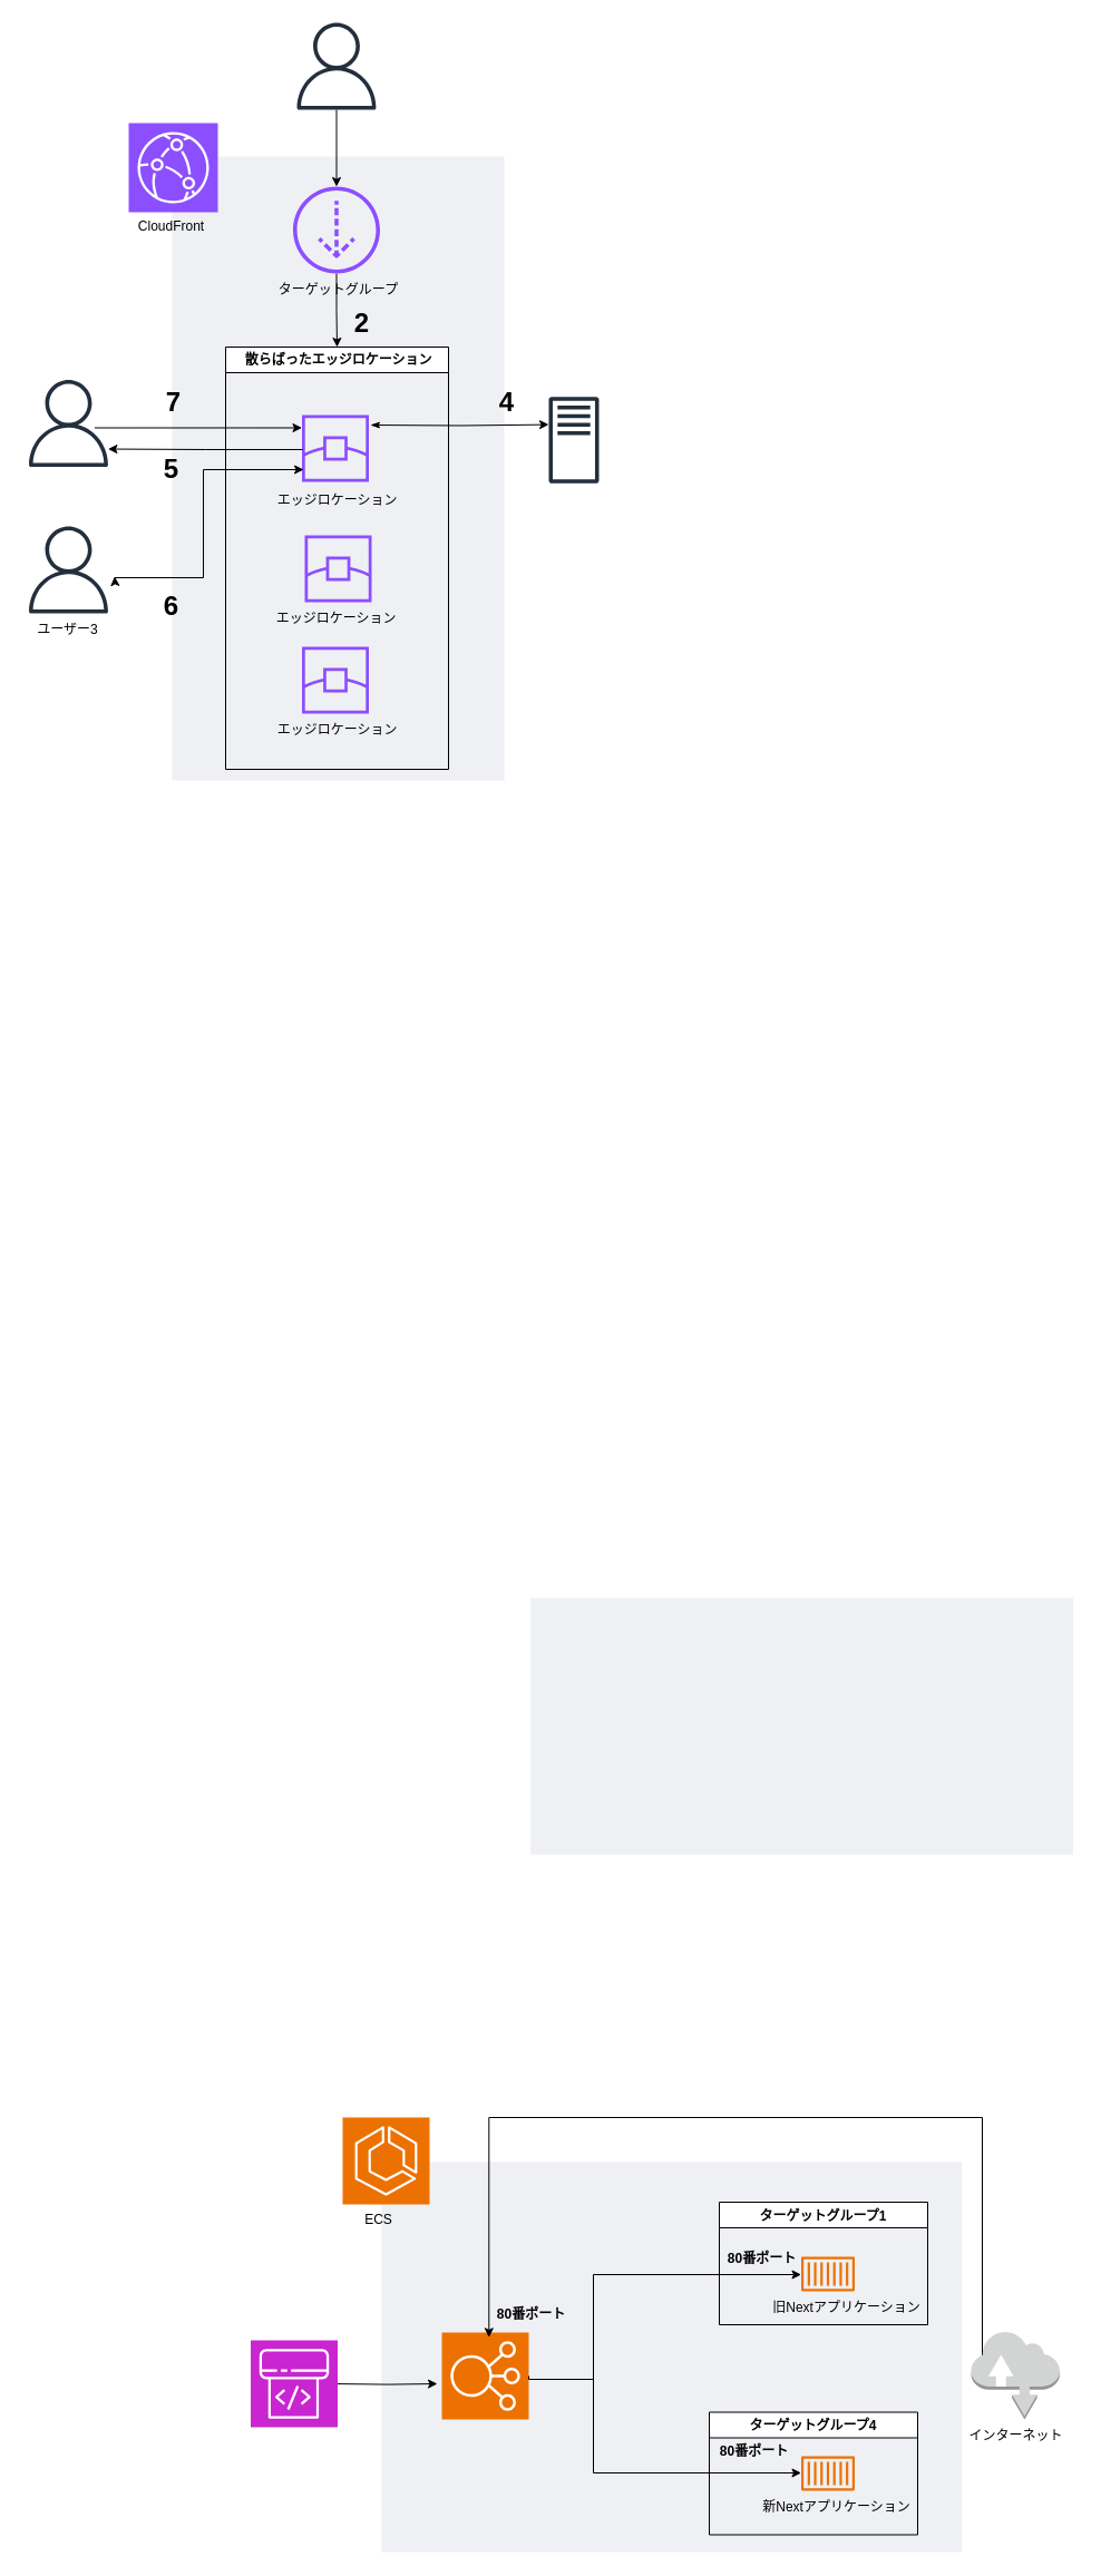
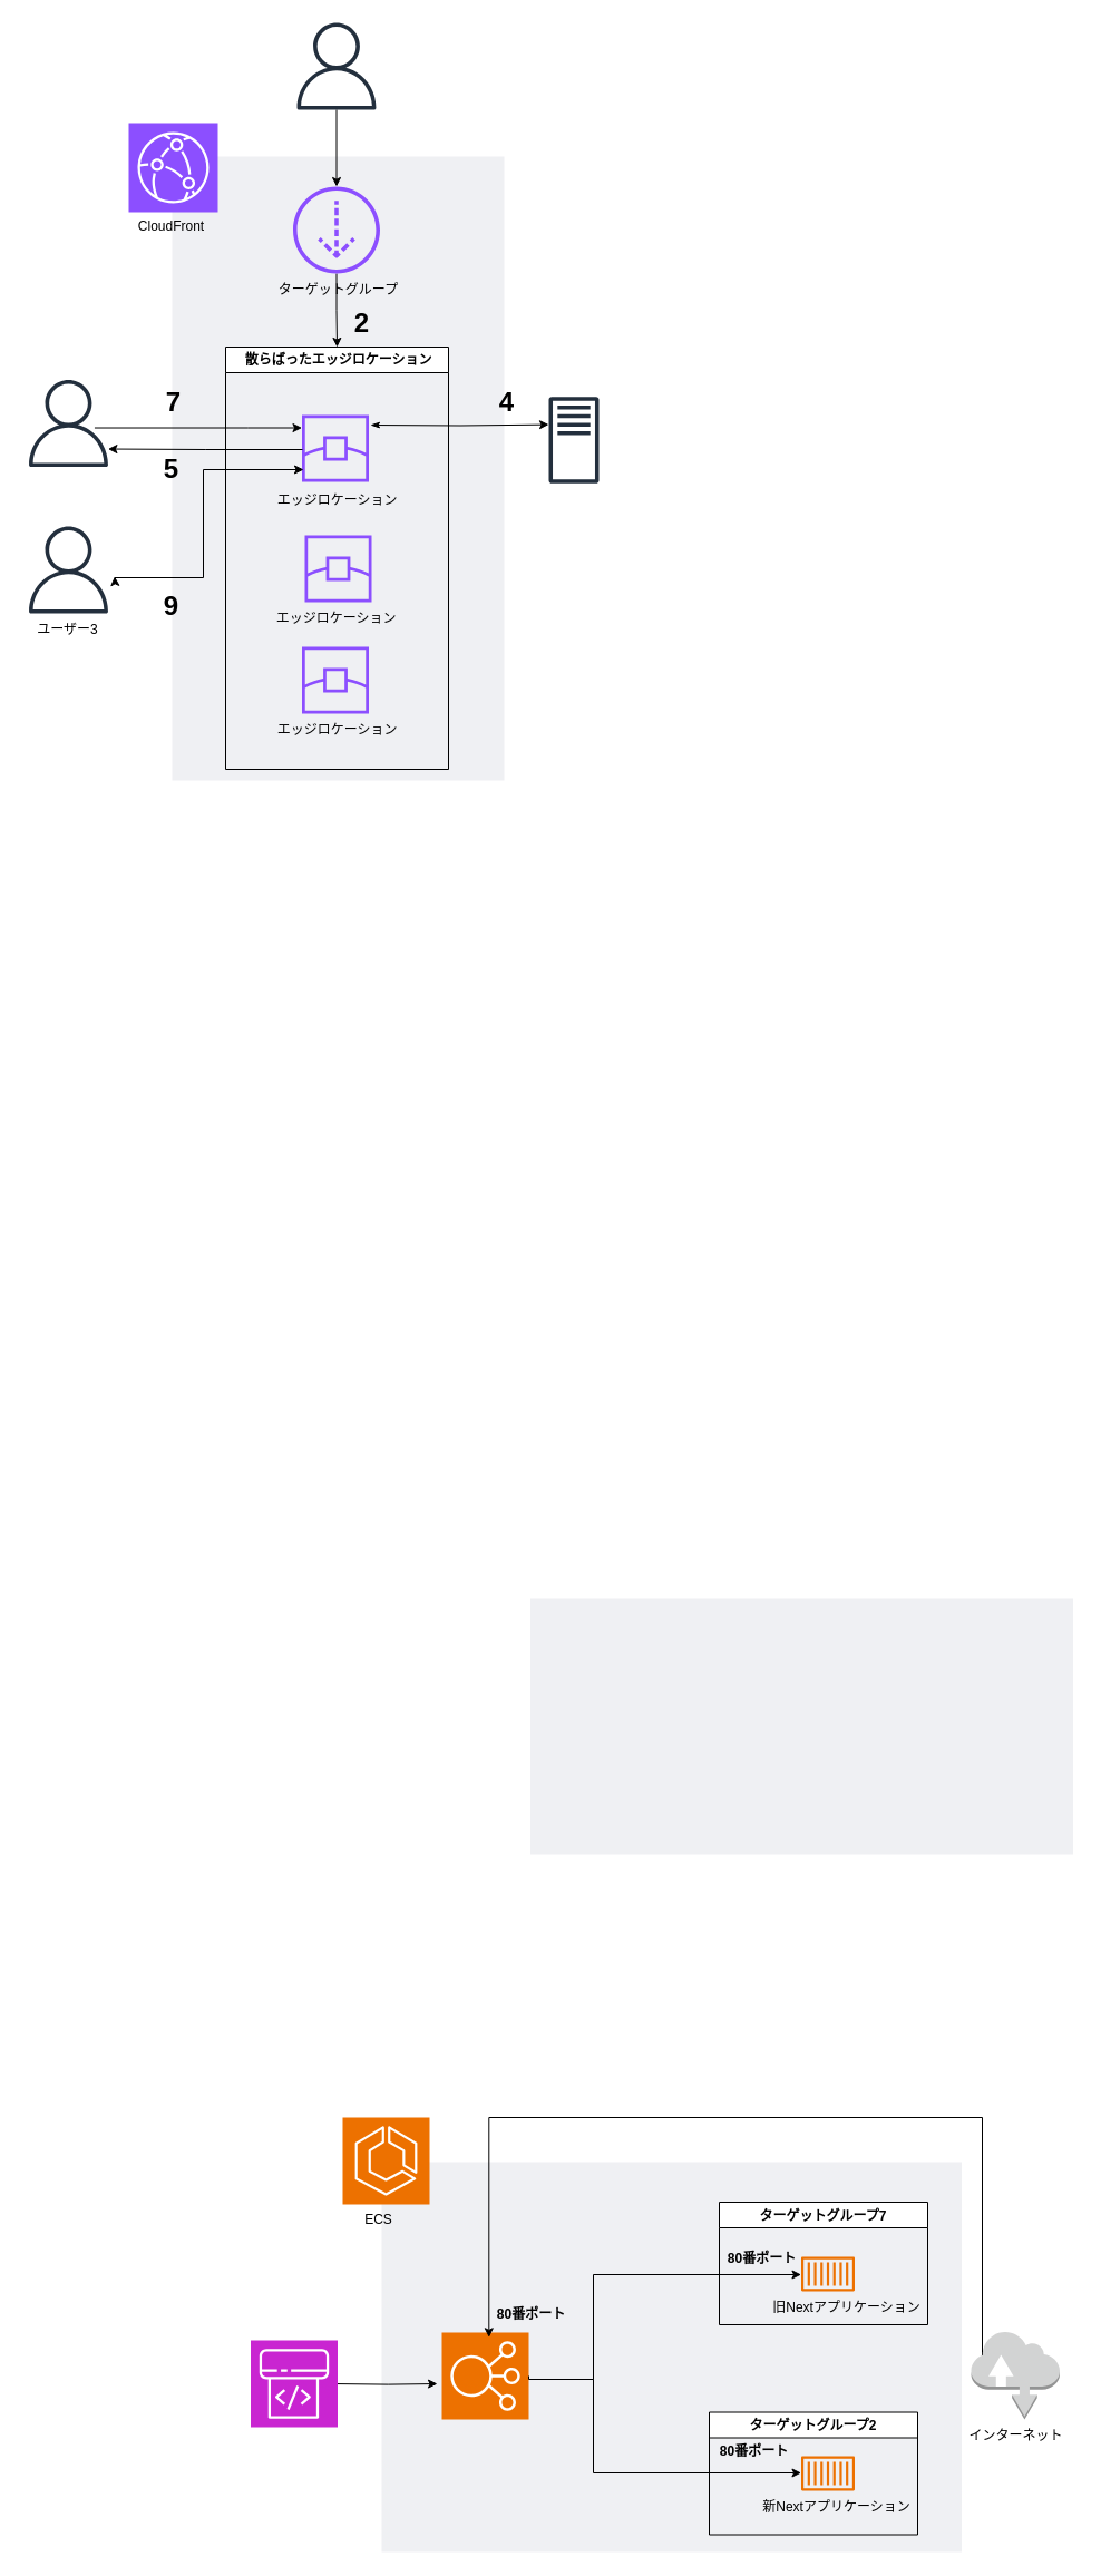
- <mxCell id="49" value="&lt;span style=&quot;font-size: 24px;&quot;&gt;&lt;b&gt;6&lt;/b&gt;&lt;/span&gt;" style="text;html=1;align=center;verticalAlign=middle;resizable=0;points=[];autosize=1;strokeColor=none;fillColor=none;" vertex="1" parent="1"><mxGeometry x="133" y="523.5" width="40" height="40" as="geometry" /></mxCell>
+ <mxCell id="49" value="&lt;span style=&quot;font-size: 24px;&quot;&gt;&lt;b&gt;9&lt;/b&gt;&lt;/span&gt;" style="text;html=1;align=center;verticalAlign=middle;resizable=0;points=[];autosize=1;strokeColor=none;fillColor=none;" vertex="1" parent="1"><mxGeometry x="133" y="523.5" width="40" height="40" as="geometry" /></mxCell>
- <mxCell id="22" value="ターゲットグループ1" style="swimlane;" parent="1" vertex="1"><mxGeometry x="645" y="1976" width="187" height="110" as="geometry" /></mxCell>
+ <mxCell id="22" value="ターゲットグループ7" style="swimlane;" parent="1" vertex="1"><mxGeometry x="645" y="1976" width="187" height="110" as="geometry" /></mxCell>
- <mxCell id="23" value="ターゲットグループ4" style="swimlane;" parent="1" vertex="1"><mxGeometry x="636" y="2164.5" width="187" height="110" as="geometry" /></mxCell>
+ <mxCell id="23" value="ターゲットグループ2" style="swimlane;" parent="1" vertex="1"><mxGeometry x="636" y="2164.5" width="187" height="110" as="geometry" /></mxCell>
